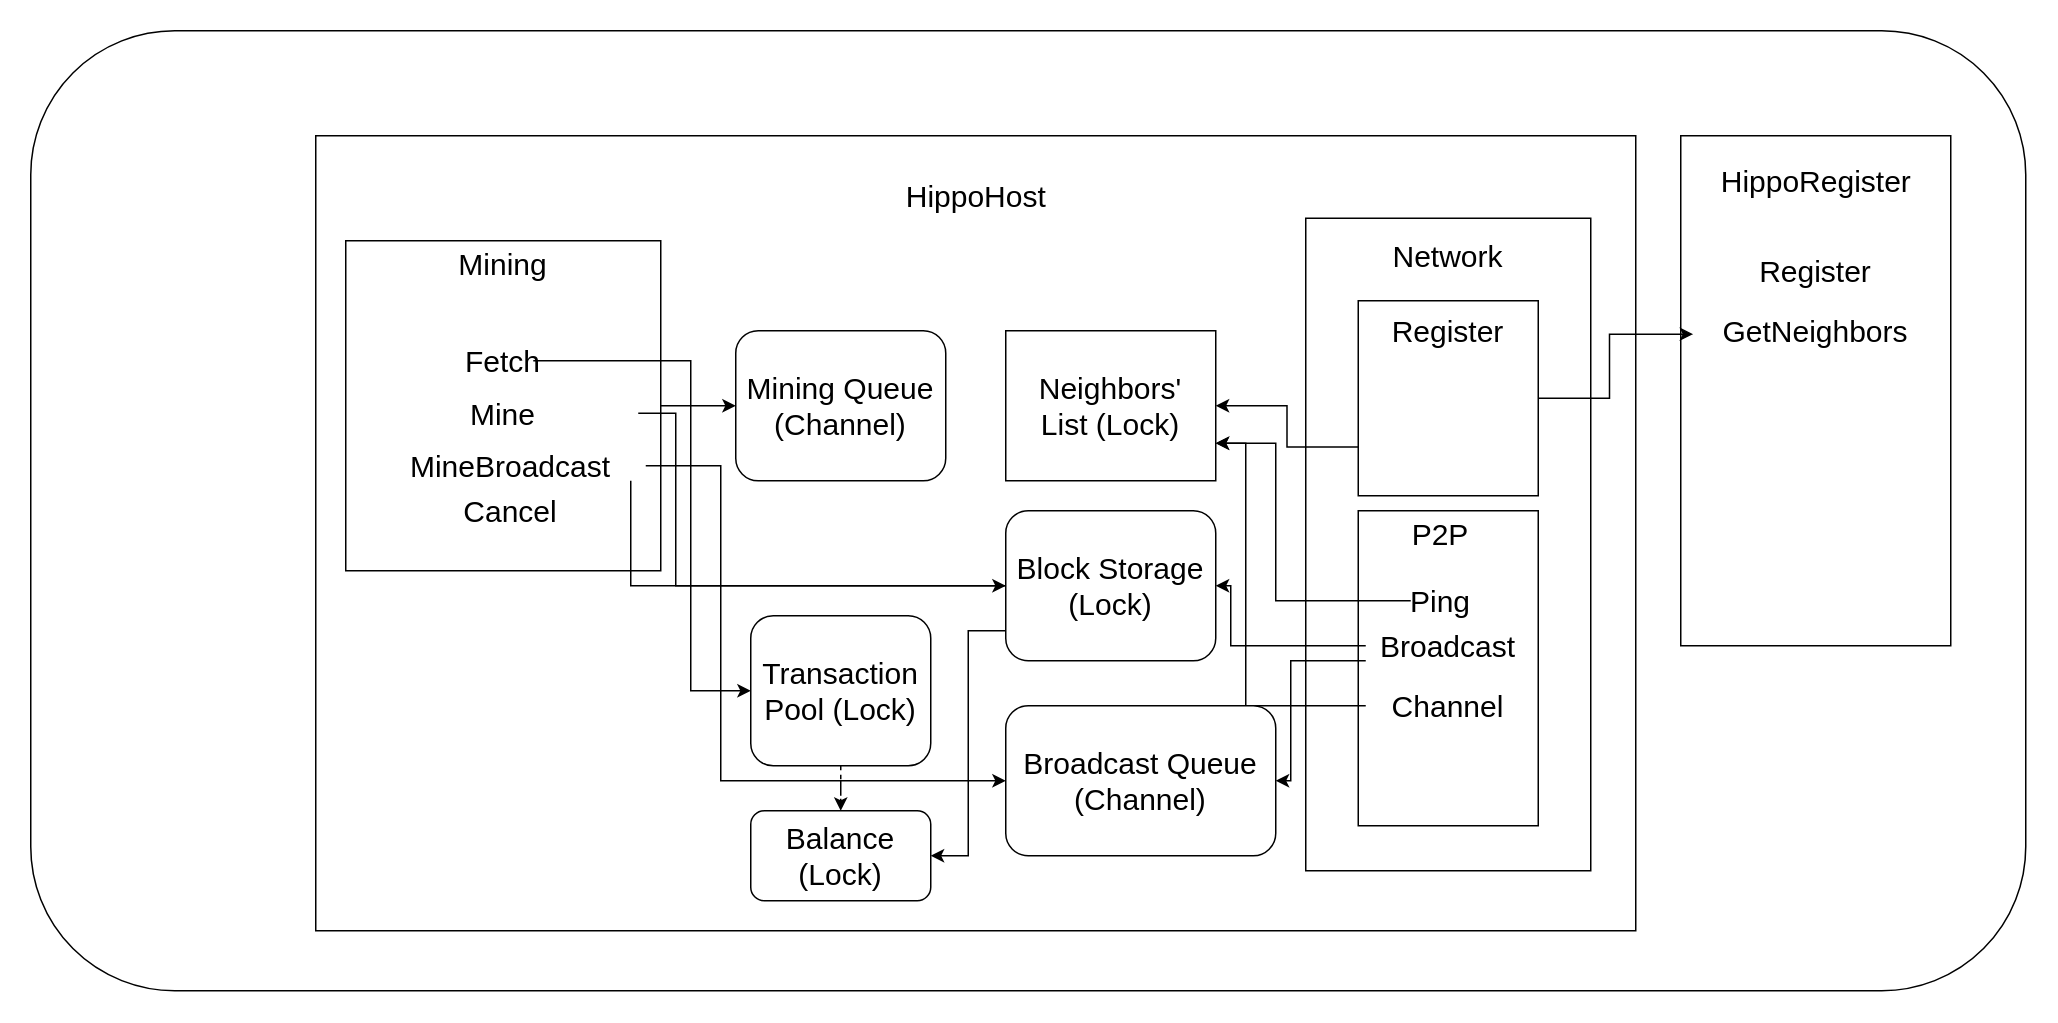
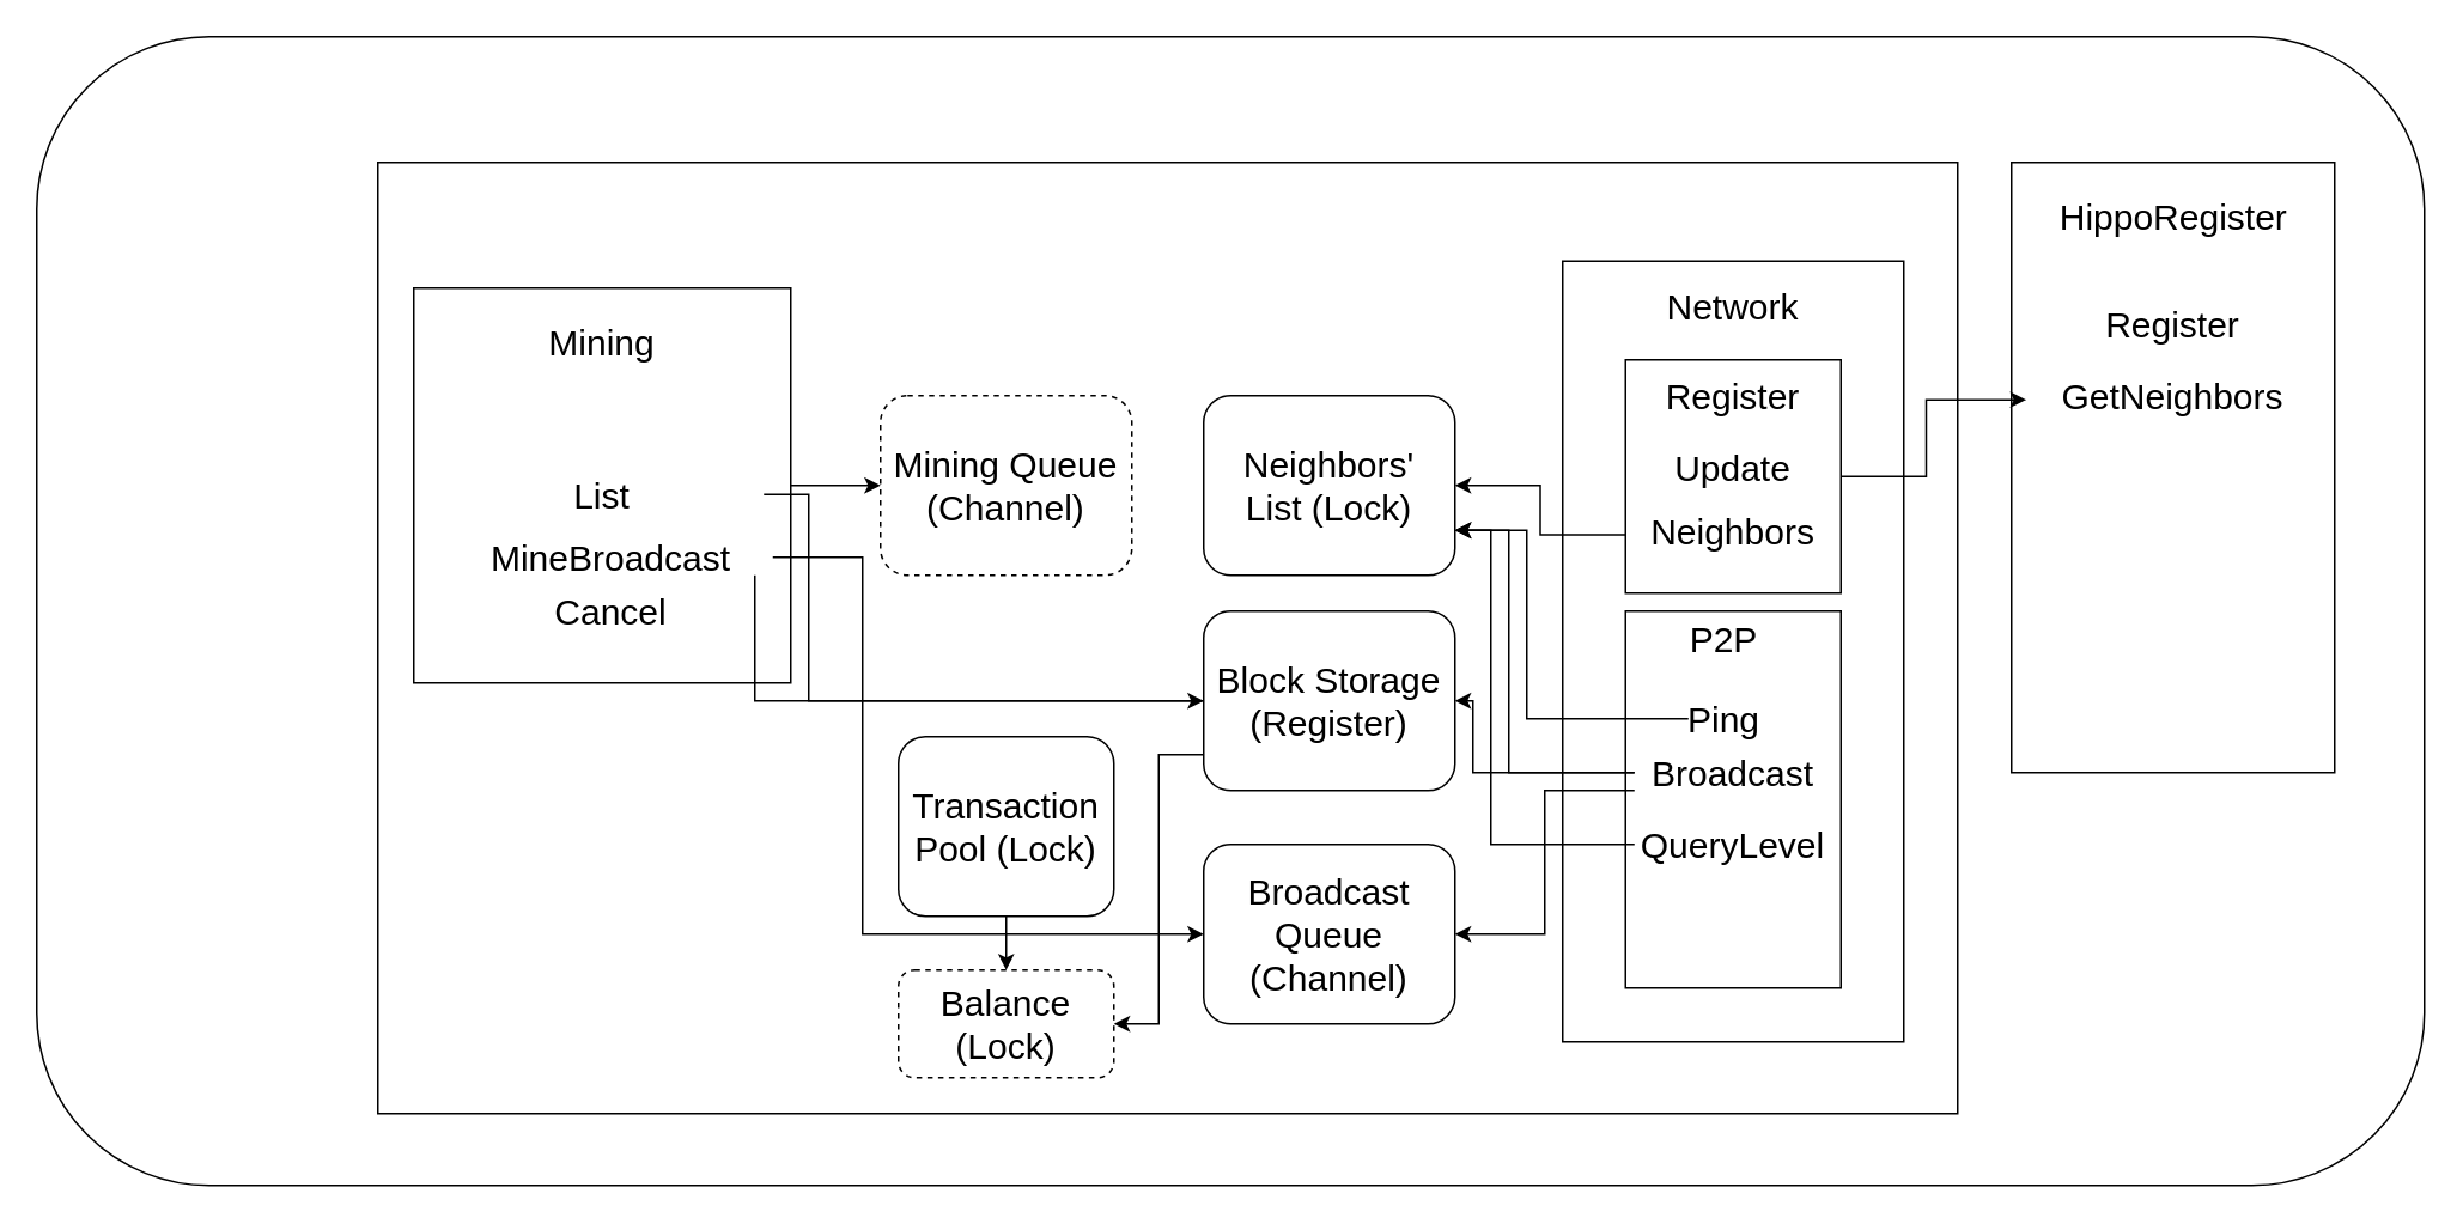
- <mxCell id="5" value="HippoHost" style="text;html=1;align=center;verticalAlign=middle;resizable=0;points=[];autosize=1;fontSize=20;" vertex="1" parent="1"><mxGeometry x="595" y="115" width="110" height="30" as="geometry" /></mxCell>
- <mxCell id="34" value="Mining" style="text;html=1;strokeColor=none;fillColor=none;align=center;verticalAlign=middle;whiteSpace=wrap;rounded=0;fontSize=20;" vertex="1" parent="1"><mxGeometry x="315" y="165" width="40" height="20" as="geometry" /></mxCell>
+ <mxCell id="34" value="Mining" style="text;html=1;strokeColor=none;fillColor=none;align=center;verticalAlign=middle;whiteSpace=wrap;rounded=0;fontSize=20;" vertex="1" parent="1"><mxGeometry x="315" y="180" width="40" height="20" as="geometry" /></mxCell>
- <mxCell id="36" value="Fetch" style="text;html=1;strokeColor=none;fillColor=none;align=center;verticalAlign=middle;whiteSpace=wrap;rounded=0;fontSize=20;" vertex="1" parent="1"><mxGeometry x="315" y="230" width="40" height="20" as="geometry" /></mxCell>
+ <mxCell id="15" value="Update" style="text;html=1;strokeColor=none;fillColor=none;align=center;verticalAlign=middle;whiteSpace=wrap;rounded=0;fontSize=20;" vertex="1" parent="1"><mxGeometry x="945" y="250" width="40" height="20" as="geometry" /></mxCell>
- <mxCell id="31" value="Mining Queue (Channel)" style="rounded=1;whiteSpace=wrap;html=1;fontSize=20;" vertex="1" parent="1"><mxGeometry x="490" y="220" width="140" height="100" as="geometry" /></mxCell>
+ <mxCell id="31" value="Mining Queue (Channel)" style="rounded=1;whiteSpace=wrap;html=1;fontSize=20;dashed=1;" vertex="1" parent="1"><mxGeometry x="490" y="220" width="140" height="100" as="geometry" /></mxCell>
- <mxCell id="17" value="Neighbors'&lt;br&gt;List (Lock)" style="whiteSpace=wrap;html=1;fontSize=20;rounded=0;" vertex="1" parent="1"><mxGeometry x="670" y="220" width="140" height="100" as="geometry" /></mxCell>
+ <mxCell id="17" value="Neighbors'&lt;br&gt;List (Lock)" style="rounded=1;whiteSpace=wrap;html=1;fontSize=20;" vertex="1" parent="1"><mxGeometry x="670" y="220" width="140" height="100" as="geometry" /></mxCell>
- <mxCell id="41" value="Mine" style="text;html=1;strokeColor=none;fillColor=none;align=center;verticalAlign=middle;whiteSpace=wrap;rounded=0;fontSize=20;" vertex="1" parent="1"><mxGeometry x="245" y="265" width="180" height="20" as="geometry" /></mxCell>
+ <mxCell id="41" value="List" style="text;html=1;strokeColor=none;fillColor=none;align=center;verticalAlign=middle;whiteSpace=wrap;rounded=0;fontSize=20;" vertex="1" parent="1"><mxGeometry x="245" y="265" width="180" height="20" as="geometry" /></mxCell>
+ <mxCell id="16" value="Neighbors" style="text;html=1;strokeColor=none;fillColor=none;align=center;verticalAlign=middle;whiteSpace=wrap;rounded=0;fontSize=20;" vertex="1" parent="1"><mxGeometry x="945" y="285" width="40" height="20" as="geometry" /></mxCell>
- <mxCell id="35" style="edgeStyle=orthogonalEdgeStyle;rounded=0;orthogonalLoop=1;jettySize=auto;html=1;entryX=0;entryY=0.5;entryDx=0;entryDy=0;fontSize=20;" edge="1" parent="1" source="36" target="44"><mxGeometry relative="1" as="geometry"><Array as="points"><mxPoint x="460" y="240" /><mxPoint x="460" y="460" /></Array></mxGeometry></mxCell>
+ <mxCell id="22" style="edgeStyle=orthogonalEdgeStyle;rounded=0;orthogonalLoop=1;jettySize=auto;html=1;entryX=1;entryY=0.75;entryDx=0;entryDy=0;fontSize=20;" edge="1" parent="1" source="25" target="17"><mxGeometry relative="1" as="geometry"><Array as="points"><mxPoint x="840" y="430" /><mxPoint x="840" y="295" /></Array></mxGeometry></mxCell>
- <mxCell id="29" value="Block Storage&lt;br&gt;(Lock)" style="rounded=1;whiteSpace=wrap;html=1;fontSize=20;" vertex="1" parent="1"><mxGeometry x="670" y="340" width="140" height="100" as="geometry" /></mxCell>
+ <mxCell id="29" value="Block Storage&lt;br&gt;(Register)" style="rounded=1;whiteSpace=wrap;html=1;fontSize=20;" vertex="1" parent="1"><mxGeometry x="670" y="340" width="140" height="100" as="geometry" /></mxCell>
- <mxCell id="27" value="Channel" style="text;html=1;strokeColor=none;fillColor=none;align=center;verticalAlign=middle;whiteSpace=wrap;rounded=0;fontSize=20;" vertex="1" parent="1"><mxGeometry x="910" y="460" width="110" height="20" as="geometry" /></mxCell>
+ <mxCell id="27" value="QueryLevel" style="text;html=1;strokeColor=none;fillColor=none;align=center;verticalAlign=middle;whiteSpace=wrap;rounded=0;fontSize=20;" vertex="1" parent="1"><mxGeometry x="910" y="460" width="110" height="20" as="geometry" /></mxCell>
- <mxCell id="43" style="edgeStyle=orthogonalEdgeStyle;rounded=0;orthogonalLoop=1;jettySize=auto;html=1;fontSize=20;dashed=1;" edge="1" parent="1" source="44" target="45"><mxGeometry relative="1" as="geometry" /></mxCell>
+ <mxCell id="43" style="edgeStyle=orthogonalEdgeStyle;rounded=0;orthogonalLoop=1;jettySize=auto;html=1;fontSize=20;" edge="1" parent="1" source="44" target="45"><mxGeometry relative="1" as="geometry" /></mxCell>
- <mxCell id="30" value="Broadcast Queue (Channel)" style="rounded=1;whiteSpace=wrap;html=1;fontSize=20;" vertex="1" parent="1"><mxGeometry x="670" y="470" width="180" height="100" as="geometry" /></mxCell>
+ <mxCell id="30" value="Broadcast Queue (Channel)" style="rounded=1;whiteSpace=wrap;html=1;fontSize=20;" vertex="1" parent="1"><mxGeometry x="670" y="470" width="140" height="100" as="geometry" /></mxCell>
- <mxCell id="45" value="Balance (Lock)" style="rounded=1;whiteSpace=wrap;html=1;fontSize=20;" vertex="1" parent="1"><mxGeometry x="500" y="540" width="120" height="60" as="geometry" /></mxCell>
+ <mxCell id="45" value="Balance (Lock)" style="rounded=1;whiteSpace=wrap;html=1;fontSize=20;dashed=1;" vertex="1" parent="1"><mxGeometry x="500" y="540" width="120" height="60" as="geometry" /></mxCell>
